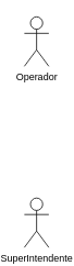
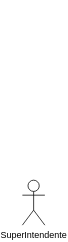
- <mxCell id="2" value="Operador" style="shape=umlActor;verticalLabelPosition=bottom;verticalAlign=top;html=1;outlineConnect=0;" vertex="1" parent="1"><mxGeometry x="20" y="20" width="30" height="60" as="geometry" /></mxCell>
